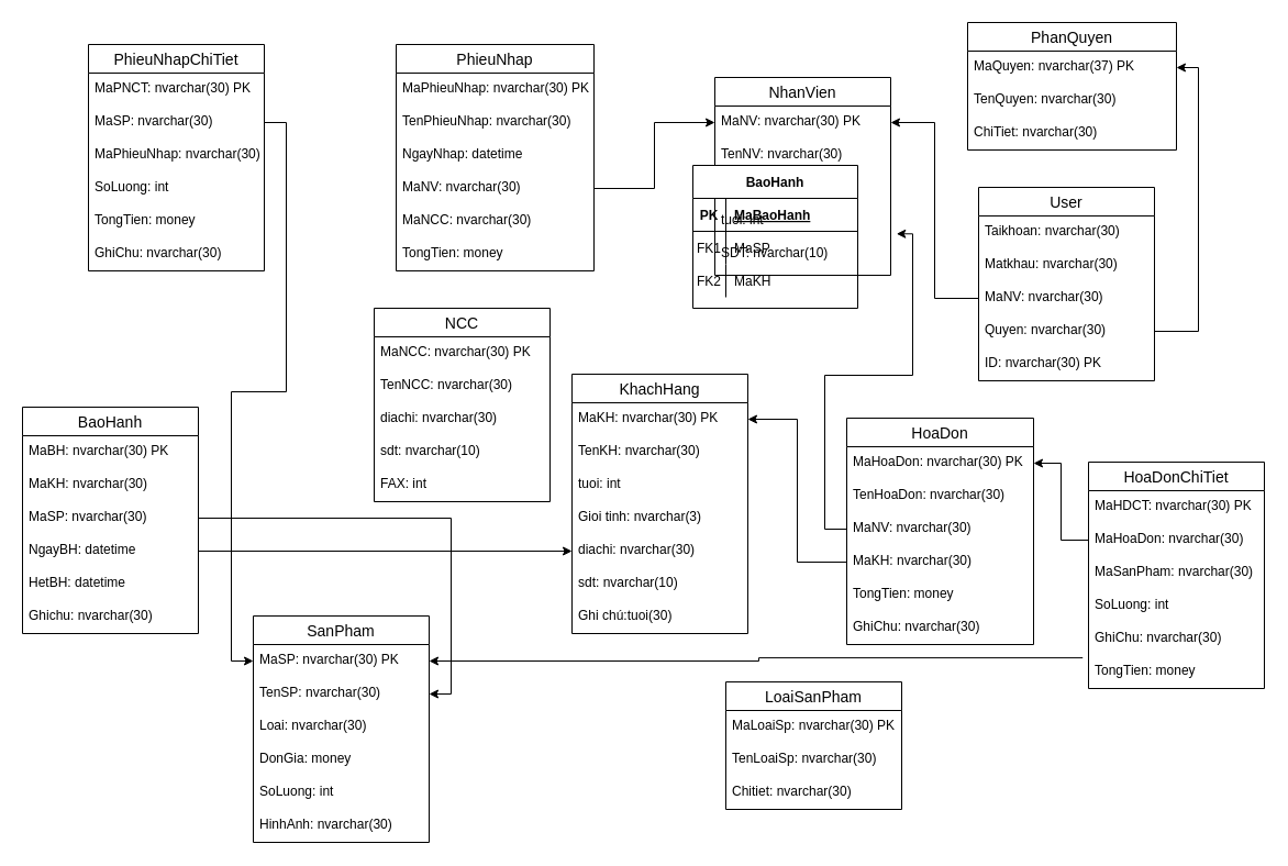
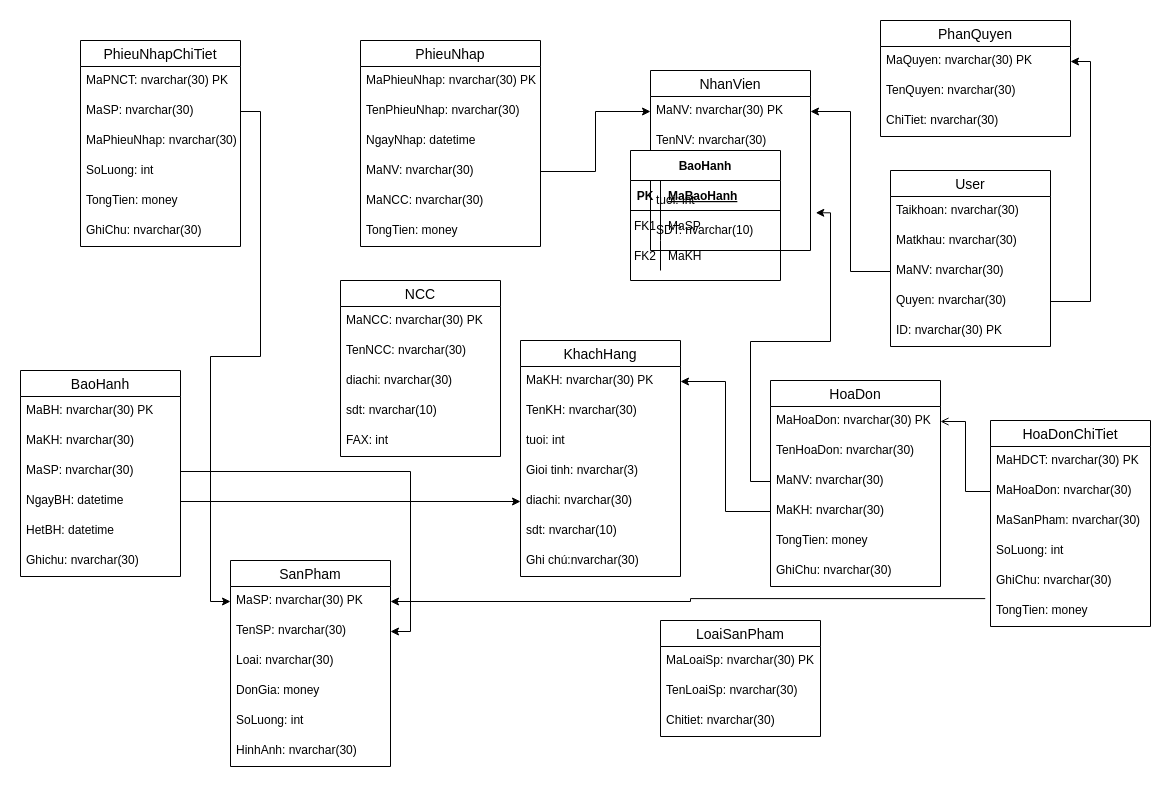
- <mxCell id="69" value="MaQuyen: nvarchar(37) PK" style="text;strokeColor=none;fillColor=none;spacingLeft=4;spacingRight=4;overflow=hidden;rotatable=0;points=[[0,0.5],[1,0.5]];portConstraint=eastwest;fontSize=12;" parent="68" vertex="1"><mxGeometry y="26" width="190" height="30" as="geometry" /></mxCell>
+ <mxCell id="69" value="MaQuyen: nvarchar(30) PK" style="text;strokeColor=none;fillColor=none;spacingLeft=4;spacingRight=4;overflow=hidden;rotatable=0;points=[[0,0.5],[1,0.5]];portConstraint=eastwest;fontSize=12;" parent="68" vertex="1"><mxGeometry y="26" width="190" height="30" as="geometry" /></mxCell>
- <mxCell id="47" style="edgeStyle=orthogonalEdgeStyle;rounded=0;orthogonalLoop=1;jettySize=auto;html=1;entryX=1;entryY=0.5;entryDx=0;entryDy=0;" parent="1" source="59" target="40" edge="1"><mxGeometry relative="1" as="geometry" /></mxCell>
+ <mxCell id="47" style="edgeStyle=orthogonalEdgeStyle;rounded=0;orthogonalLoop=1;jettySize=auto;html=1;entryX=1;entryY=0.5;entryDx=0;entryDy=0;endArrow=open;" parent="1" source="59" target="40" edge="1"><mxGeometry relative="1" as="geometry" /></mxCell>
- <mxCell id="79" value="Ghi chú:tuoi(30)" style="text;strokeColor=none;fillColor=none;spacingLeft=4;spacingRight=4;overflow=hidden;rotatable=0;points=[[0,0.5],[1,0.5]];portConstraint=eastwest;fontSize=12;" parent="72" vertex="1"><mxGeometry y="206" width="160" height="30" as="geometry" /></mxCell>
+ <mxCell id="79" value="Ghi chú:nvarchar(30)" style="text;strokeColor=none;fillColor=none;spacingLeft=4;spacingRight=4;overflow=hidden;rotatable=0;points=[[0,0.5],[1,0.5]];portConstraint=eastwest;fontSize=12;" parent="72" vertex="1"><mxGeometry y="206" width="160" height="30" as="geometry" /></mxCell>
